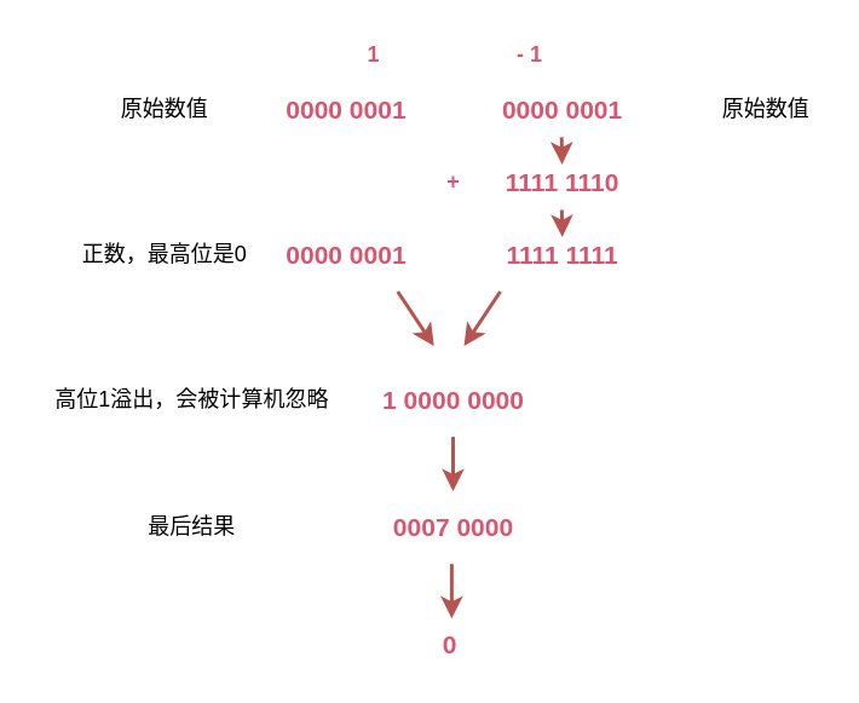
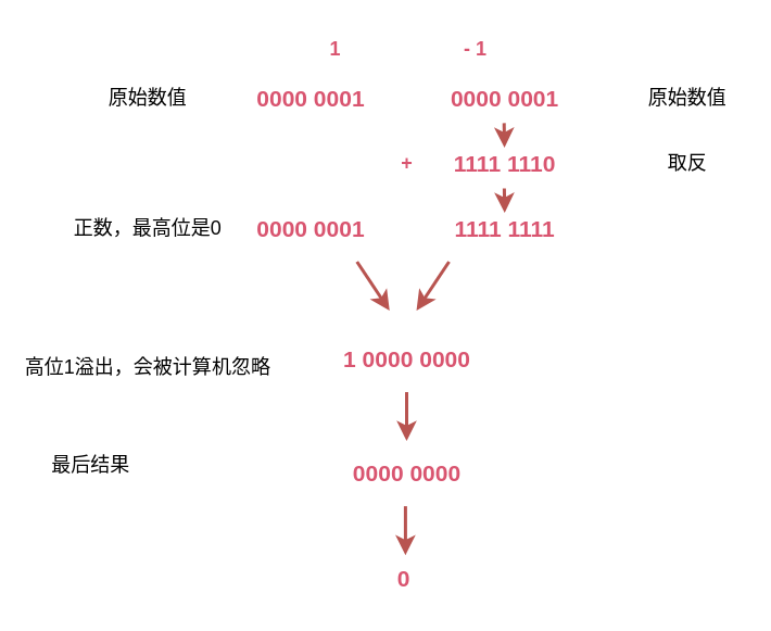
+ <mxCell id="19" value="取反" style="text;html=1;align=center;verticalAlign=middle;resizable=0;points=[];autosize=1;" vertex="1" parent="1"><mxGeometry x="401" y="90" width="40" height="20" as="geometry" /></mxCell>
- <mxCell id="24" value="高位1溢出，会被计算机忽略" style="text;html=1;align=center;verticalAlign=middle;resizable=0;points=[];autosize=1;" vertex="1" parent="1"><mxGeometry x="20" y="210" width="170" height="20" as="geometry" /></mxCell>
+ <mxCell id="24" value="高位1溢出，会被计算机忽略" style="text;html=1;align=center;verticalAlign=middle;resizable=0;points=[];autosize=1;" vertex="1" parent="1"><mxGeometry x="5" y="215" width="170" height="20" as="geometry" /></mxCell>
- <mxCell id="23" value="最后结果" style="text;html=1;align=center;verticalAlign=middle;resizable=0;points=[];autosize=1;" vertex="1" parent="1"><mxGeometry x="75" y="280" width="60" height="20" as="geometry" /></mxCell>
+ <mxCell id="23" value="最后结果" style="text;html=1;align=center;verticalAlign=middle;resizable=0;points=[];autosize=1;" vertex="1" parent="1"><mxGeometry x="25" y="275" width="60" height="20" as="geometry" /></mxCell>
- <mxCell id="22" value="0007 0000" style="text;html=1;align=center;verticalAlign=middle;resizable=0;points=[];autosize=1;fontSize=14;fontColor=#D95570;fontStyle=1" vertex="1" parent="1"><mxGeometry x="208.5" y="280" width="80" height="20" as="geometry" /></mxCell>
+ <mxCell id="22" value="0000 0000" style="text;html=1;align=center;verticalAlign=middle;resizable=0;points=[];autosize=1;fontSize=14;fontColor=#D95570;fontStyle=1" vertex="1" parent="1"><mxGeometry x="208.5" y="280" width="80" height="20" as="geometry" /></mxCell>
